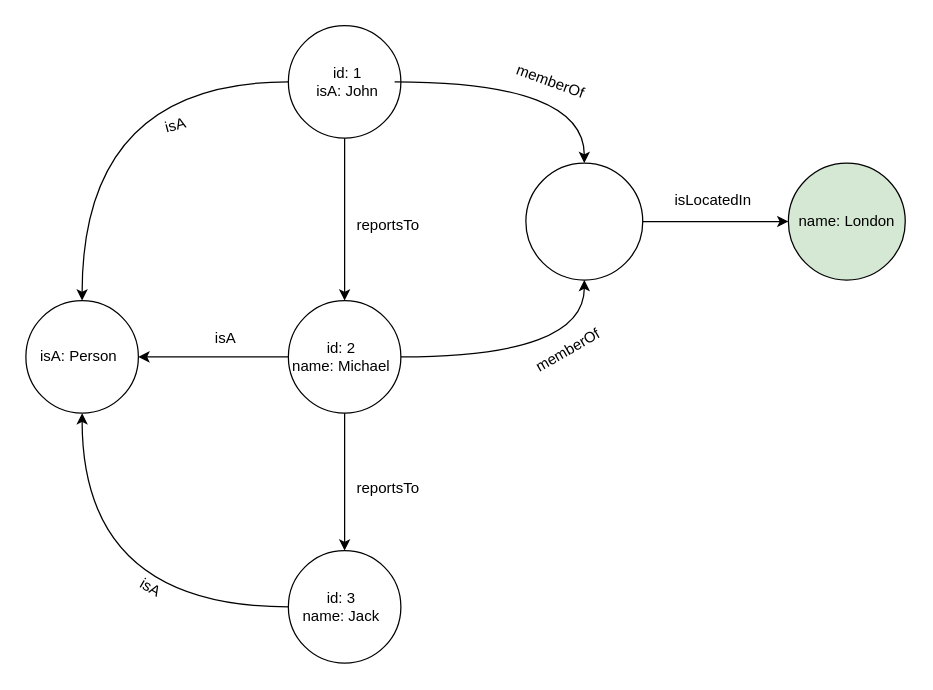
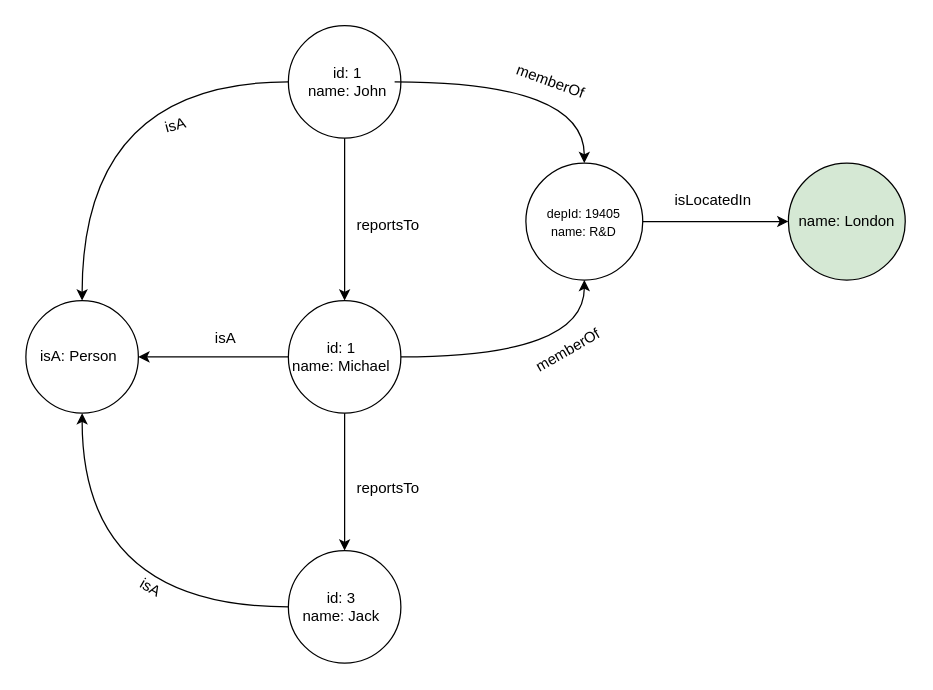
- <mxCell id="5" value="id: 1&lt;br&gt;isA: John" style="text;html=1;strokeColor=none;fillColor=none;align=center;verticalAlign=middle;whiteSpace=wrap;rounded=0;" parent="3" vertex="1"><mxGeometry x="10" y="35" width="75" height="20" as="geometry" /></mxCell>
+ <mxCell id="5" value="id: 1&lt;br&gt;name: John" style="text;html=1;strokeColor=none;fillColor=none;align=center;verticalAlign=middle;whiteSpace=wrap;rounded=0;" parent="3" vertex="1"><mxGeometry x="10" y="35" width="75" height="20" as="geometry" /></mxCell>
+ <mxCell id="28" value="&lt;font style=&quot;font-size: 10px&quot;&gt;depId: 19405&lt;br&gt;name: R&amp;amp;D&lt;br&gt;&lt;/font&gt;" style="text;html=1;strokeColor=none;fillColor=none;align=center;verticalAlign=middle;whiteSpace=wrap;rounded=0;" vertex="1" parent="26"><mxGeometry x="5.081" y="36.944" width="83.333" height="21.111" as="geometry" /></mxCell>
- <mxCell id="9" value="id: 2&lt;br&gt;name: Michael" style="text;html=1;strokeColor=none;fillColor=none;align=center;verticalAlign=middle;whiteSpace=wrap;rounded=0;" parent="7" vertex="1"><mxGeometry y="35" width="85" height="20" as="geometry" /></mxCell>
+ <mxCell id="9" value="id: 1&lt;br&gt;name: Michael" style="text;html=1;strokeColor=none;fillColor=none;align=center;verticalAlign=middle;whiteSpace=wrap;rounded=0;" parent="7" vertex="1"><mxGeometry y="35" width="85" height="20" as="geometry" /></mxCell>
